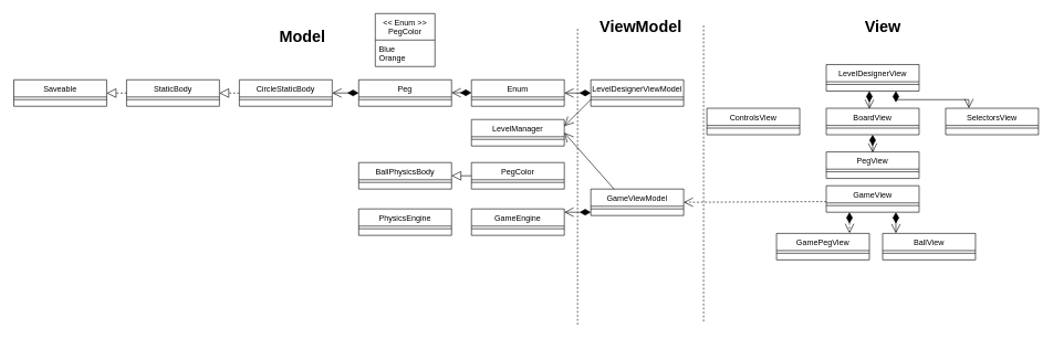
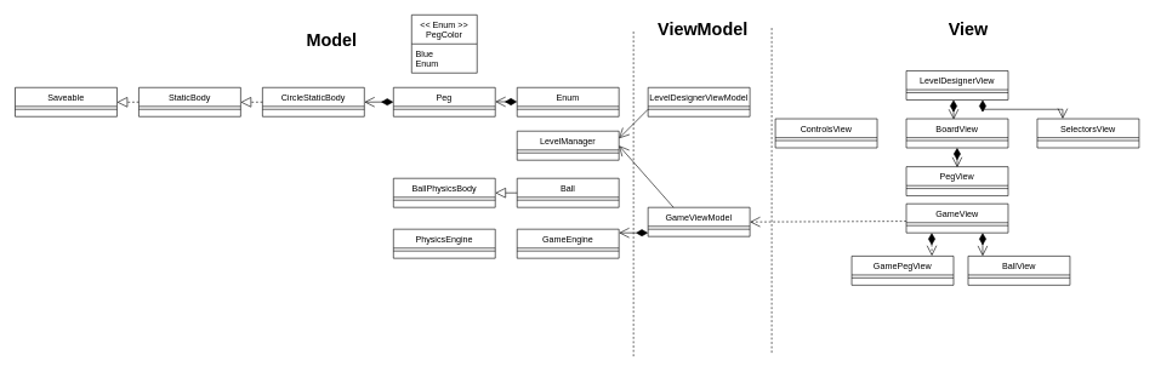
- <mxCell id="3" value="Blue&#10;Orange" style="text;align=left;verticalAlign=top;spacingLeft=4;spacingRight=4;overflow=hidden;rotatable=0;points=[[0,0.5],[1,0.5]];portConstraint=eastwest;" parent="2" vertex="1"><mxGeometry y="40" width="90" height="40" as="geometry" /></mxCell>
+ <mxCell id="3" value="Blue&#10;Enum" style="text;align=left;verticalAlign=top;spacingLeft=4;spacingRight=4;overflow=hidden;rotatable=0;points=[[0,0.5],[1,0.5]];portConstraint=eastwest;" parent="2" vertex="1"><mxGeometry y="40" width="90" height="40" as="geometry" /></mxCell>
- <mxCell id="49" value="" style="endArrow=open;html=1;endSize=12;startArrow=diamondThin;startSize=14;startFill=1;edgeStyle=orthogonalEdgeStyle;align=left;verticalAlign=bottom;rounded=0;exitX=0;exitY=0.5;exitDx=0;exitDy=0;entryX=1;entryY=0.5;entryDx=0;entryDy=0;" edge="1" parent="1" source="9" target="45"><mxGeometry x="-1" y="3" relative="1" as="geometry"><mxPoint x="830" y="430" as="sourcePoint" /><mxPoint x="990" y="430" as="targetPoint" /><Array as="points"><mxPoint x="880" y="140" /><mxPoint x="880" y="140" /></Array></mxGeometry></mxCell>
- <mxCell id="47" value="PegColor" style="swimlane;fontStyle=0;align=center;verticalAlign=top;childLayout=stackLayout;horizontal=1;startSize=26;horizontalStack=0;resizeParent=1;resizeLast=0;collapsible=1;marginBottom=0;rounded=0;shadow=0;strokeWidth=1;" vertex="1" parent="1"><mxGeometry x="710" y="245" width="140" height="40" as="geometry"><mxRectangle x="230" y="140" width="160" height="26" as="alternateBounds" /></mxGeometry></mxCell>
+ <mxCell id="47" value="Ball" style="swimlane;fontStyle=0;align=center;verticalAlign=top;childLayout=stackLayout;horizontal=1;startSize=26;horizontalStack=0;resizeParent=1;resizeLast=0;collapsible=1;marginBottom=0;rounded=0;shadow=0;strokeWidth=1;" vertex="1" parent="1"><mxGeometry x="710" y="245" width="140" height="40" as="geometry"><mxRectangle x="230" y="140" width="160" height="26" as="alternateBounds" /></mxGeometry></mxCell>
